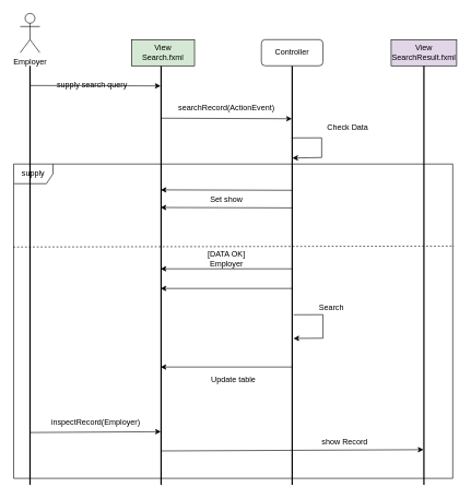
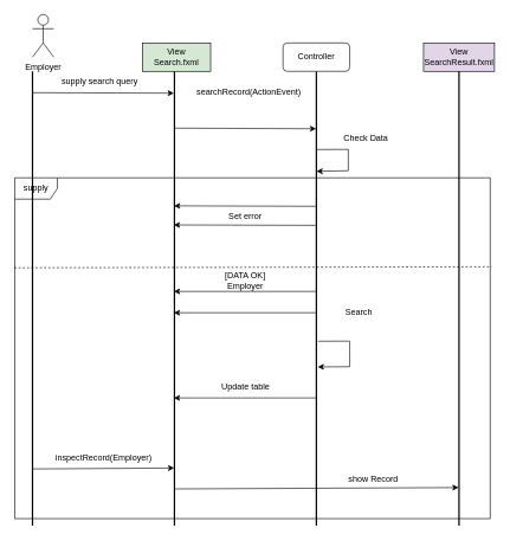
- <mxCell id="8" value="Employer" style="shape=umlActor;verticalLabelPosition=bottom;verticalAlign=top;html=1;outlineConnect=0;" parent="1" vertex="1"><mxGeometry x="30" y="20" width="30" height="60" as="geometry" /></mxCell>
+ <mxCell id="8" value="Employer" style="shape=umlActor;verticalLabelPosition=bottom;verticalAlign=top;html=1;outlineConnect=0;" parent="1" vertex="1"><mxGeometry x="45" y="20" width="30" height="60" as="geometry" /></mxCell>
- <mxCell id="10" value="supply search query" style="text;html=1;strokeColor=none;fillColor=none;align=center;verticalAlign=middle;whiteSpace=wrap;rounded=0;" parent="1" vertex="1"><mxGeometry x="80" y="115" width="120" height="30" as="geometry" /></mxCell>
+ <mxCell id="10" value="supply search query" style="text;html=1;strokeColor=none;fillColor=none;align=center;verticalAlign=middle;whiteSpace=wrap;rounded=0;" parent="1" vertex="1"><mxGeometry x="80" y="100" width="120" height="30" as="geometry" /></mxCell>
- <mxCell id="19" value="searchRecord(ActionEvent)" style="text;html=1;strokeColor=none;fillColor=none;align=center;verticalAlign=middle;whiteSpace=wrap;rounded=0;" vertex="1" parent="1"><mxGeometry x="265" y="150" width="160" height="30" as="geometry" /></mxCell>
+ <mxCell id="19" value="searchRecord(ActionEvent)" style="text;html=1;strokeColor=none;fillColor=none;align=center;verticalAlign=middle;whiteSpace=wrap;rounded=0;" vertex="1" parent="1"><mxGeometry x="270" y="115" width="160" height="30" as="geometry" /></mxCell>
- <mxCell id="16" value="Check Data" style="text;html=1;strokeColor=none;fillColor=none;align=center;verticalAlign=middle;whiteSpace=wrap;rounded=0;" parent="1" vertex="1"><mxGeometry x="495" y="180" width="70" height="30" as="geometry" /></mxCell>
+ <mxCell id="16" value="Check Data" style="text;html=1;strokeColor=none;fillColor=none;align=center;verticalAlign=middle;whiteSpace=wrap;rounded=0;" parent="1" vertex="1"><mxGeometry x="480" y="180" width="70" height="30" as="geometry" /></mxCell>
- <mxCell id="14" value="Set show" style="text;html=1;strokeColor=none;fillColor=none;align=center;verticalAlign=middle;whiteSpace=wrap;rounded=0;shadow=0;" parent="1" vertex="1"><mxGeometry x="314.5" y="290" width="60" height="30" as="geometry" /></mxCell>
+ <mxCell id="14" value="Set error" style="text;html=1;strokeColor=none;fillColor=none;align=center;verticalAlign=middle;whiteSpace=wrap;rounded=0;shadow=0;" parent="1" vertex="1"><mxGeometry x="314.5" y="290" width="60" height="30" as="geometry" /></mxCell>
- <mxCell id="24" value="Search" style="text;html=1;strokeColor=none;fillColor=none;align=center;verticalAlign=middle;whiteSpace=wrap;rounded=0;" vertex="1" parent="1"><mxGeometry x="470" y="455" width="70" height="30" as="geometry" /></mxCell>
+ <mxCell id="24" value="Search" style="text;html=1;strokeColor=none;fillColor=none;align=center;verticalAlign=middle;whiteSpace=wrap;rounded=0;" vertex="1" parent="1"><mxGeometry x="470" y="425" width="70" height="30" as="geometry" /></mxCell>
- <mxCell id="26" value="Update table" style="text;html=1;strokeColor=none;fillColor=none;align=center;verticalAlign=middle;whiteSpace=wrap;rounded=0;shadow=0;" vertex="1" parent="1"><mxGeometry x="312.5" y="565" width="85" height="30" as="geometry" /></mxCell>
+ <mxCell id="26" value="Update table" style="text;html=1;strokeColor=none;fillColor=none;align=center;verticalAlign=middle;whiteSpace=wrap;rounded=0;shadow=0;" vertex="1" parent="1"><mxGeometry x="302.5" y="530" width="85" height="30" as="geometry" /></mxCell>
